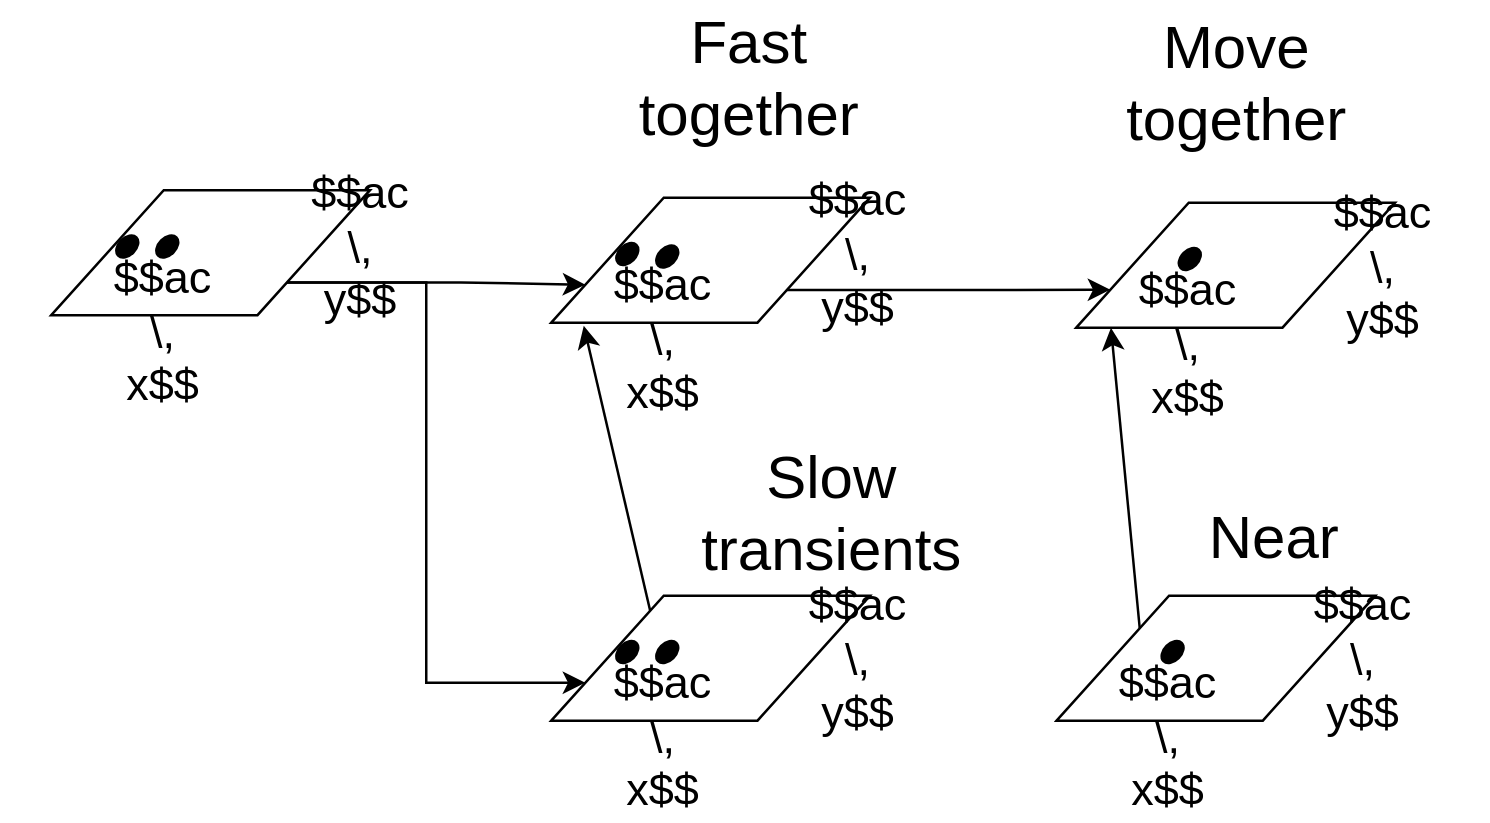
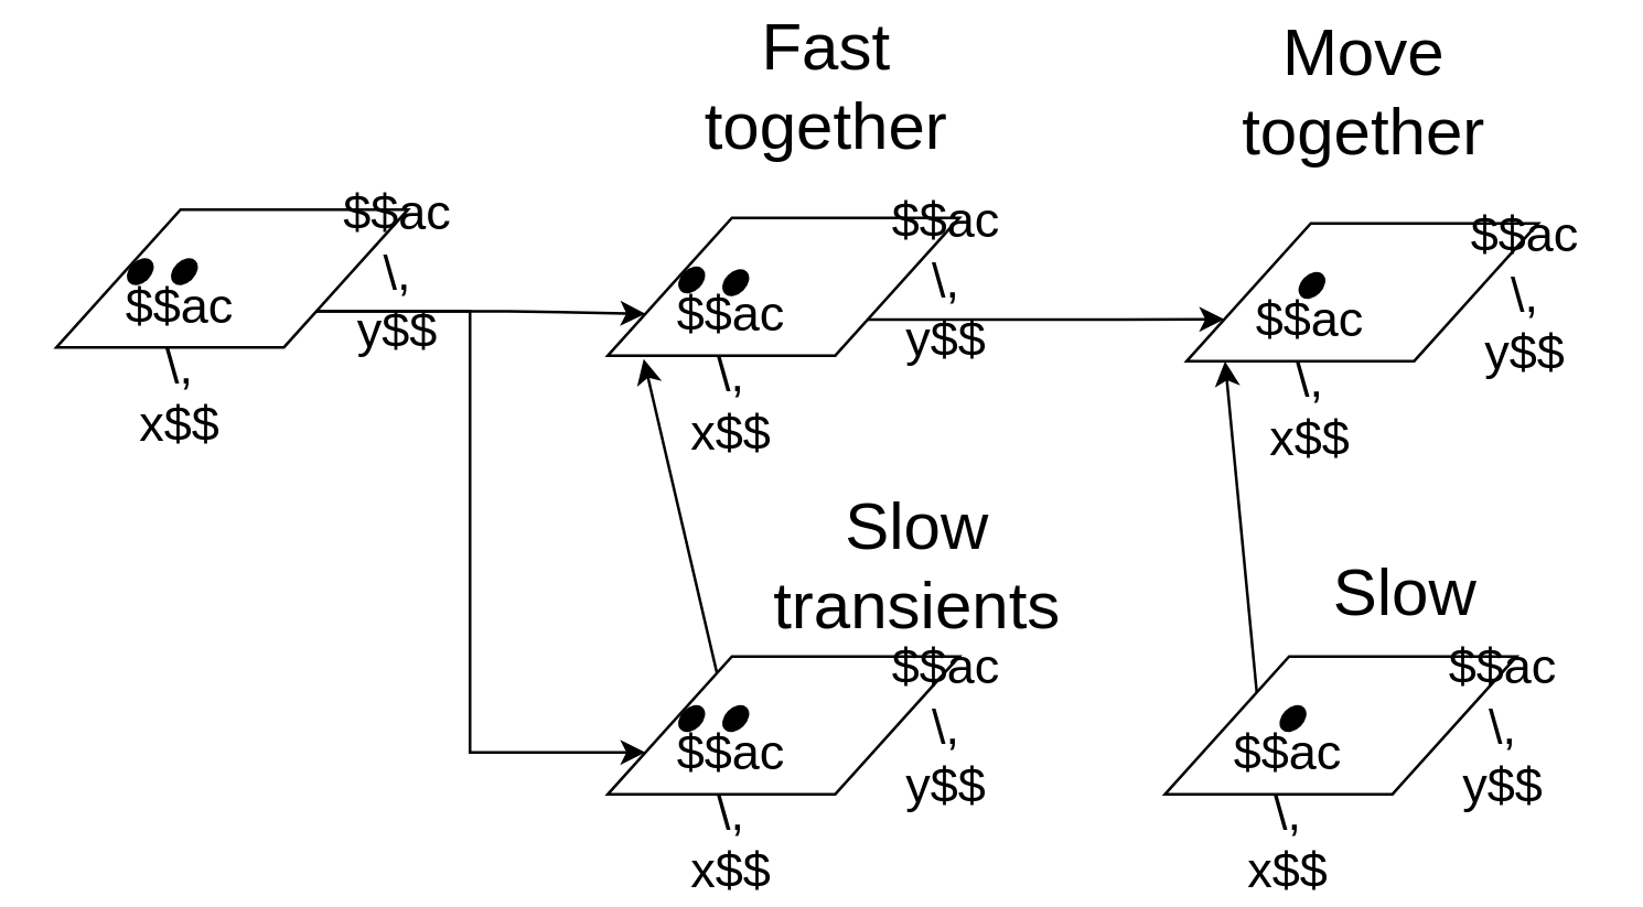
- <mxCell id="28" value="&lt;div&gt;&lt;font style=&quot;font-size: 24px&quot;&gt;Near&lt;/font&gt;&lt;/div&gt;" style="text;html=1;strokeColor=none;fillColor=none;align=center;verticalAlign=middle;whiteSpace=wrap;rounded=0;" vertex="1" parent="1"><mxGeometry x="472" y="205" width="75" height="20" as="geometry" /></mxCell>
+ <mxCell id="28" value="&lt;div&gt;&lt;font style=&quot;font-size: 24px&quot;&gt;Slow&lt;/font&gt;&lt;/div&gt;" style="text;html=1;strokeColor=none;fillColor=none;align=center;verticalAlign=middle;whiteSpace=wrap;rounded=0;" vertex="1" parent="1"><mxGeometry x="472" y="205" width="75" height="20" as="geometry" /></mxCell>
